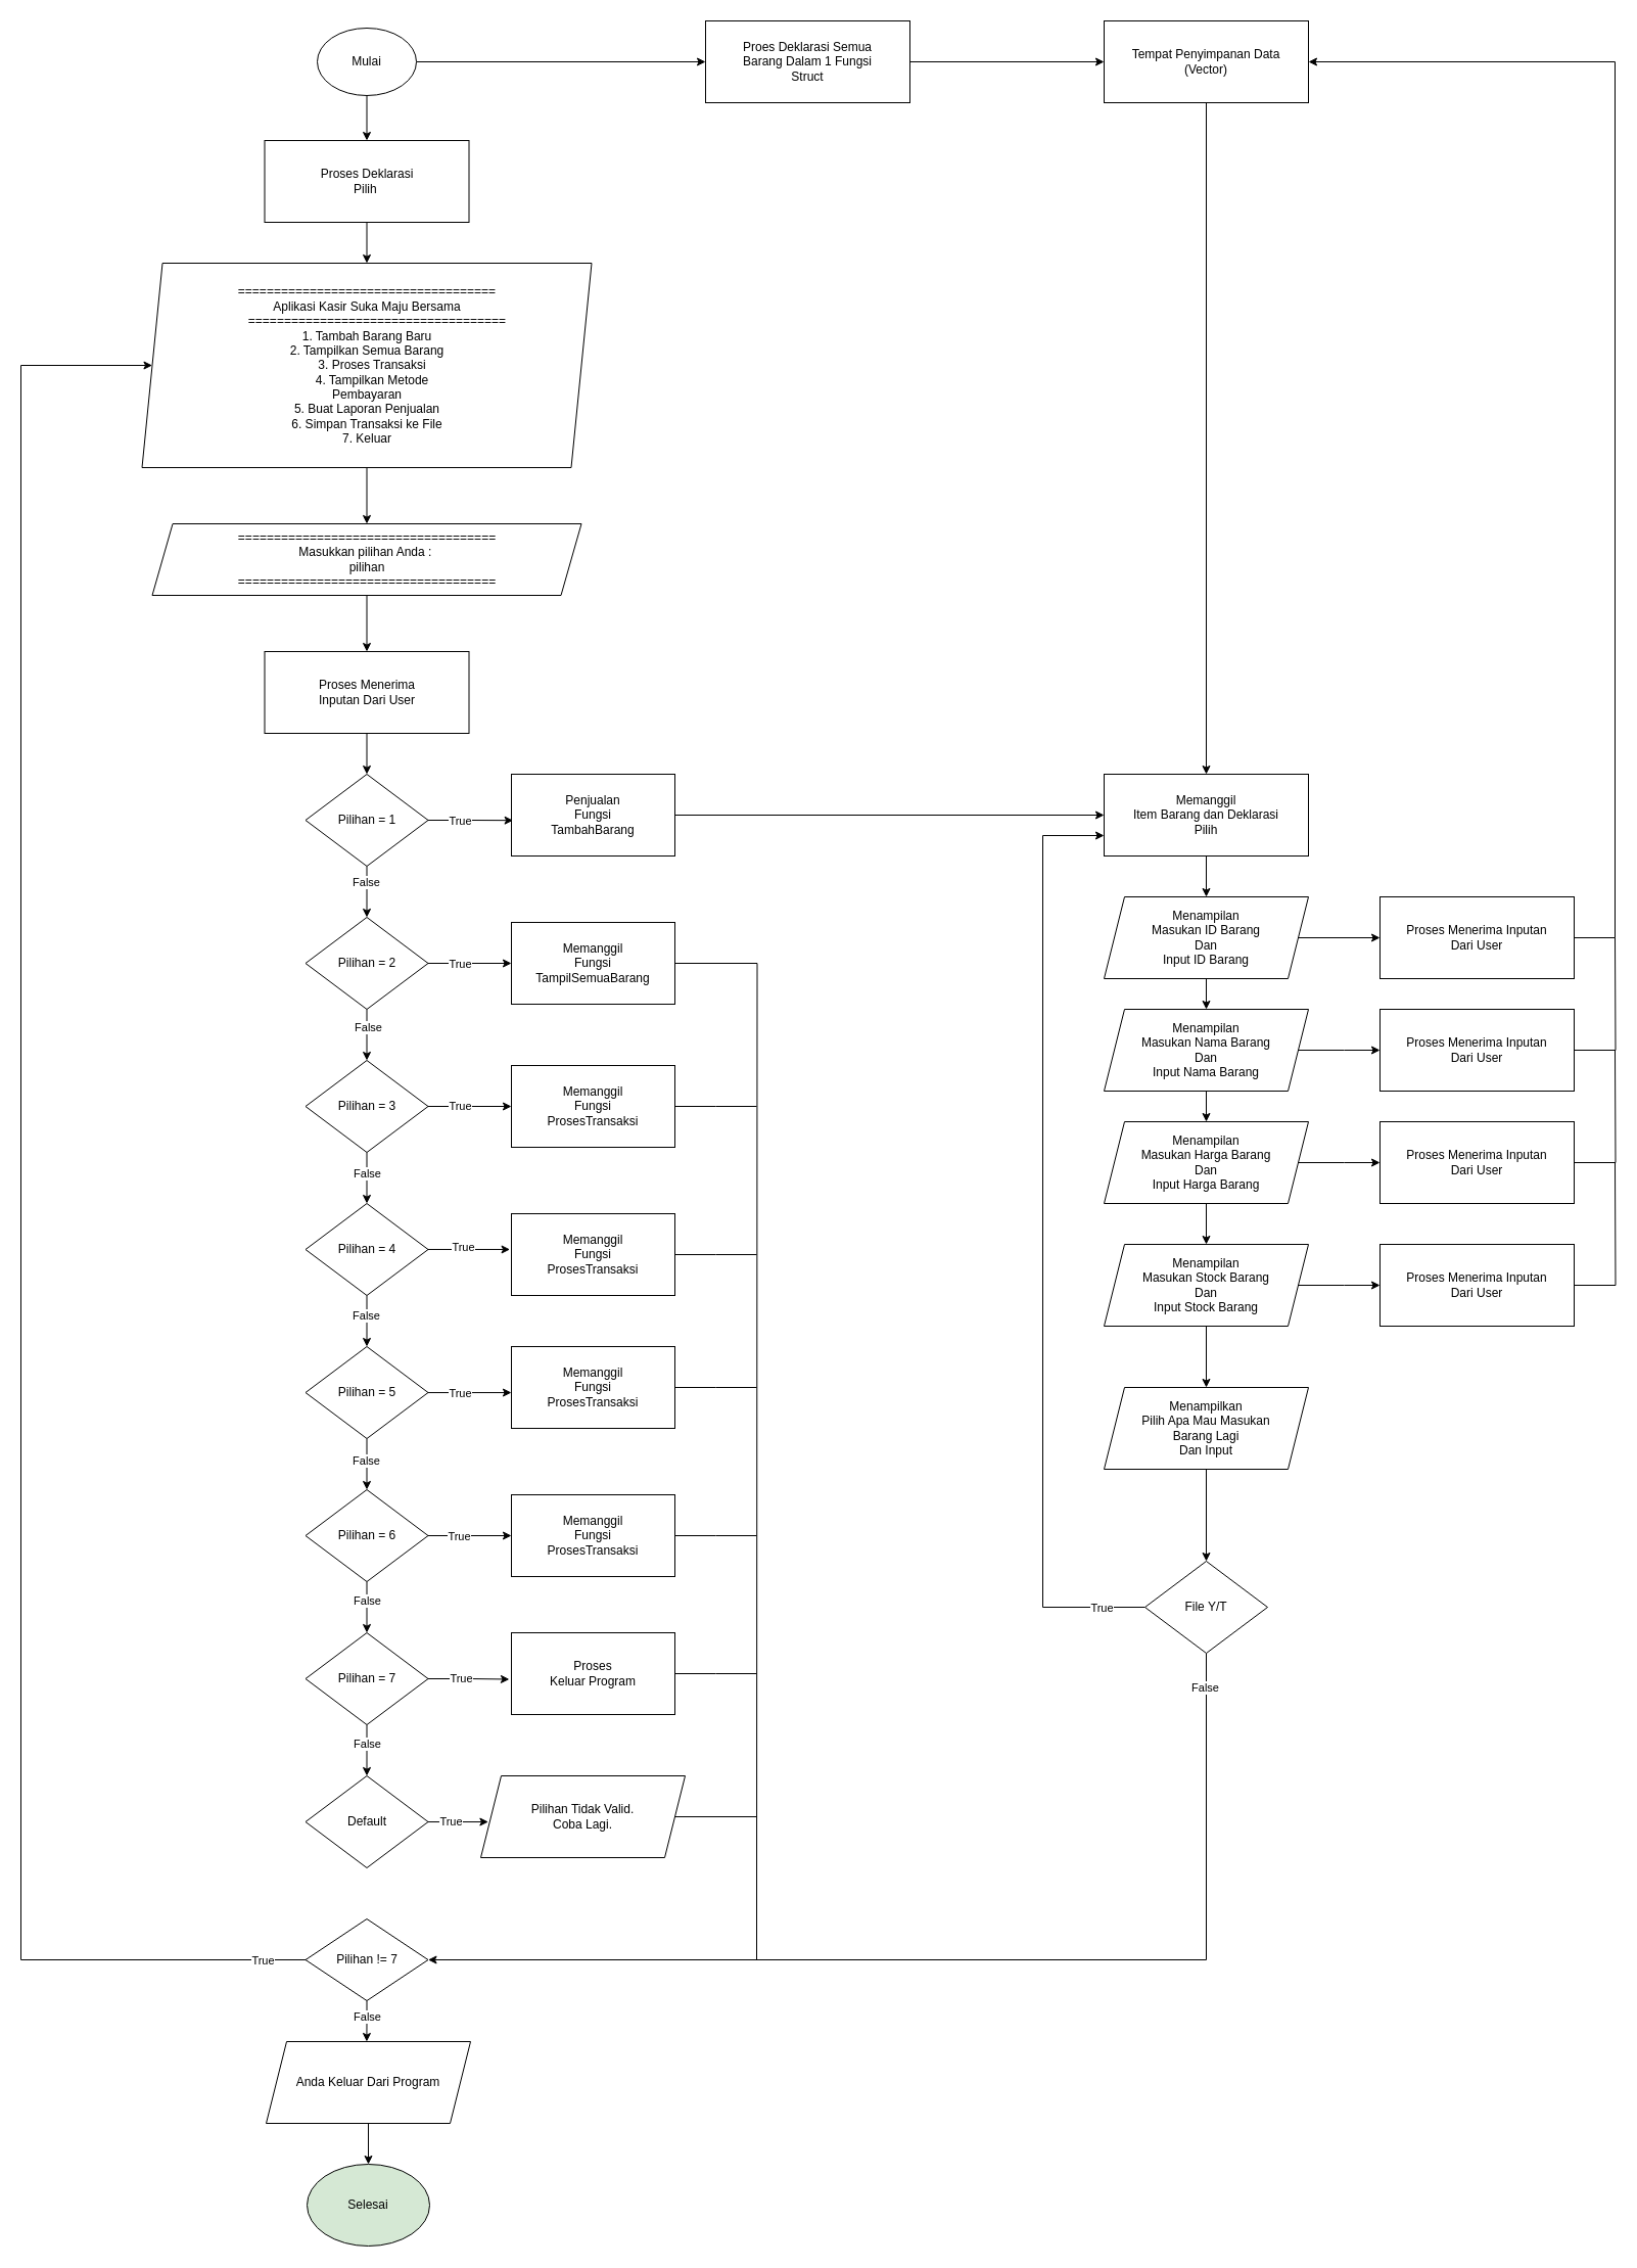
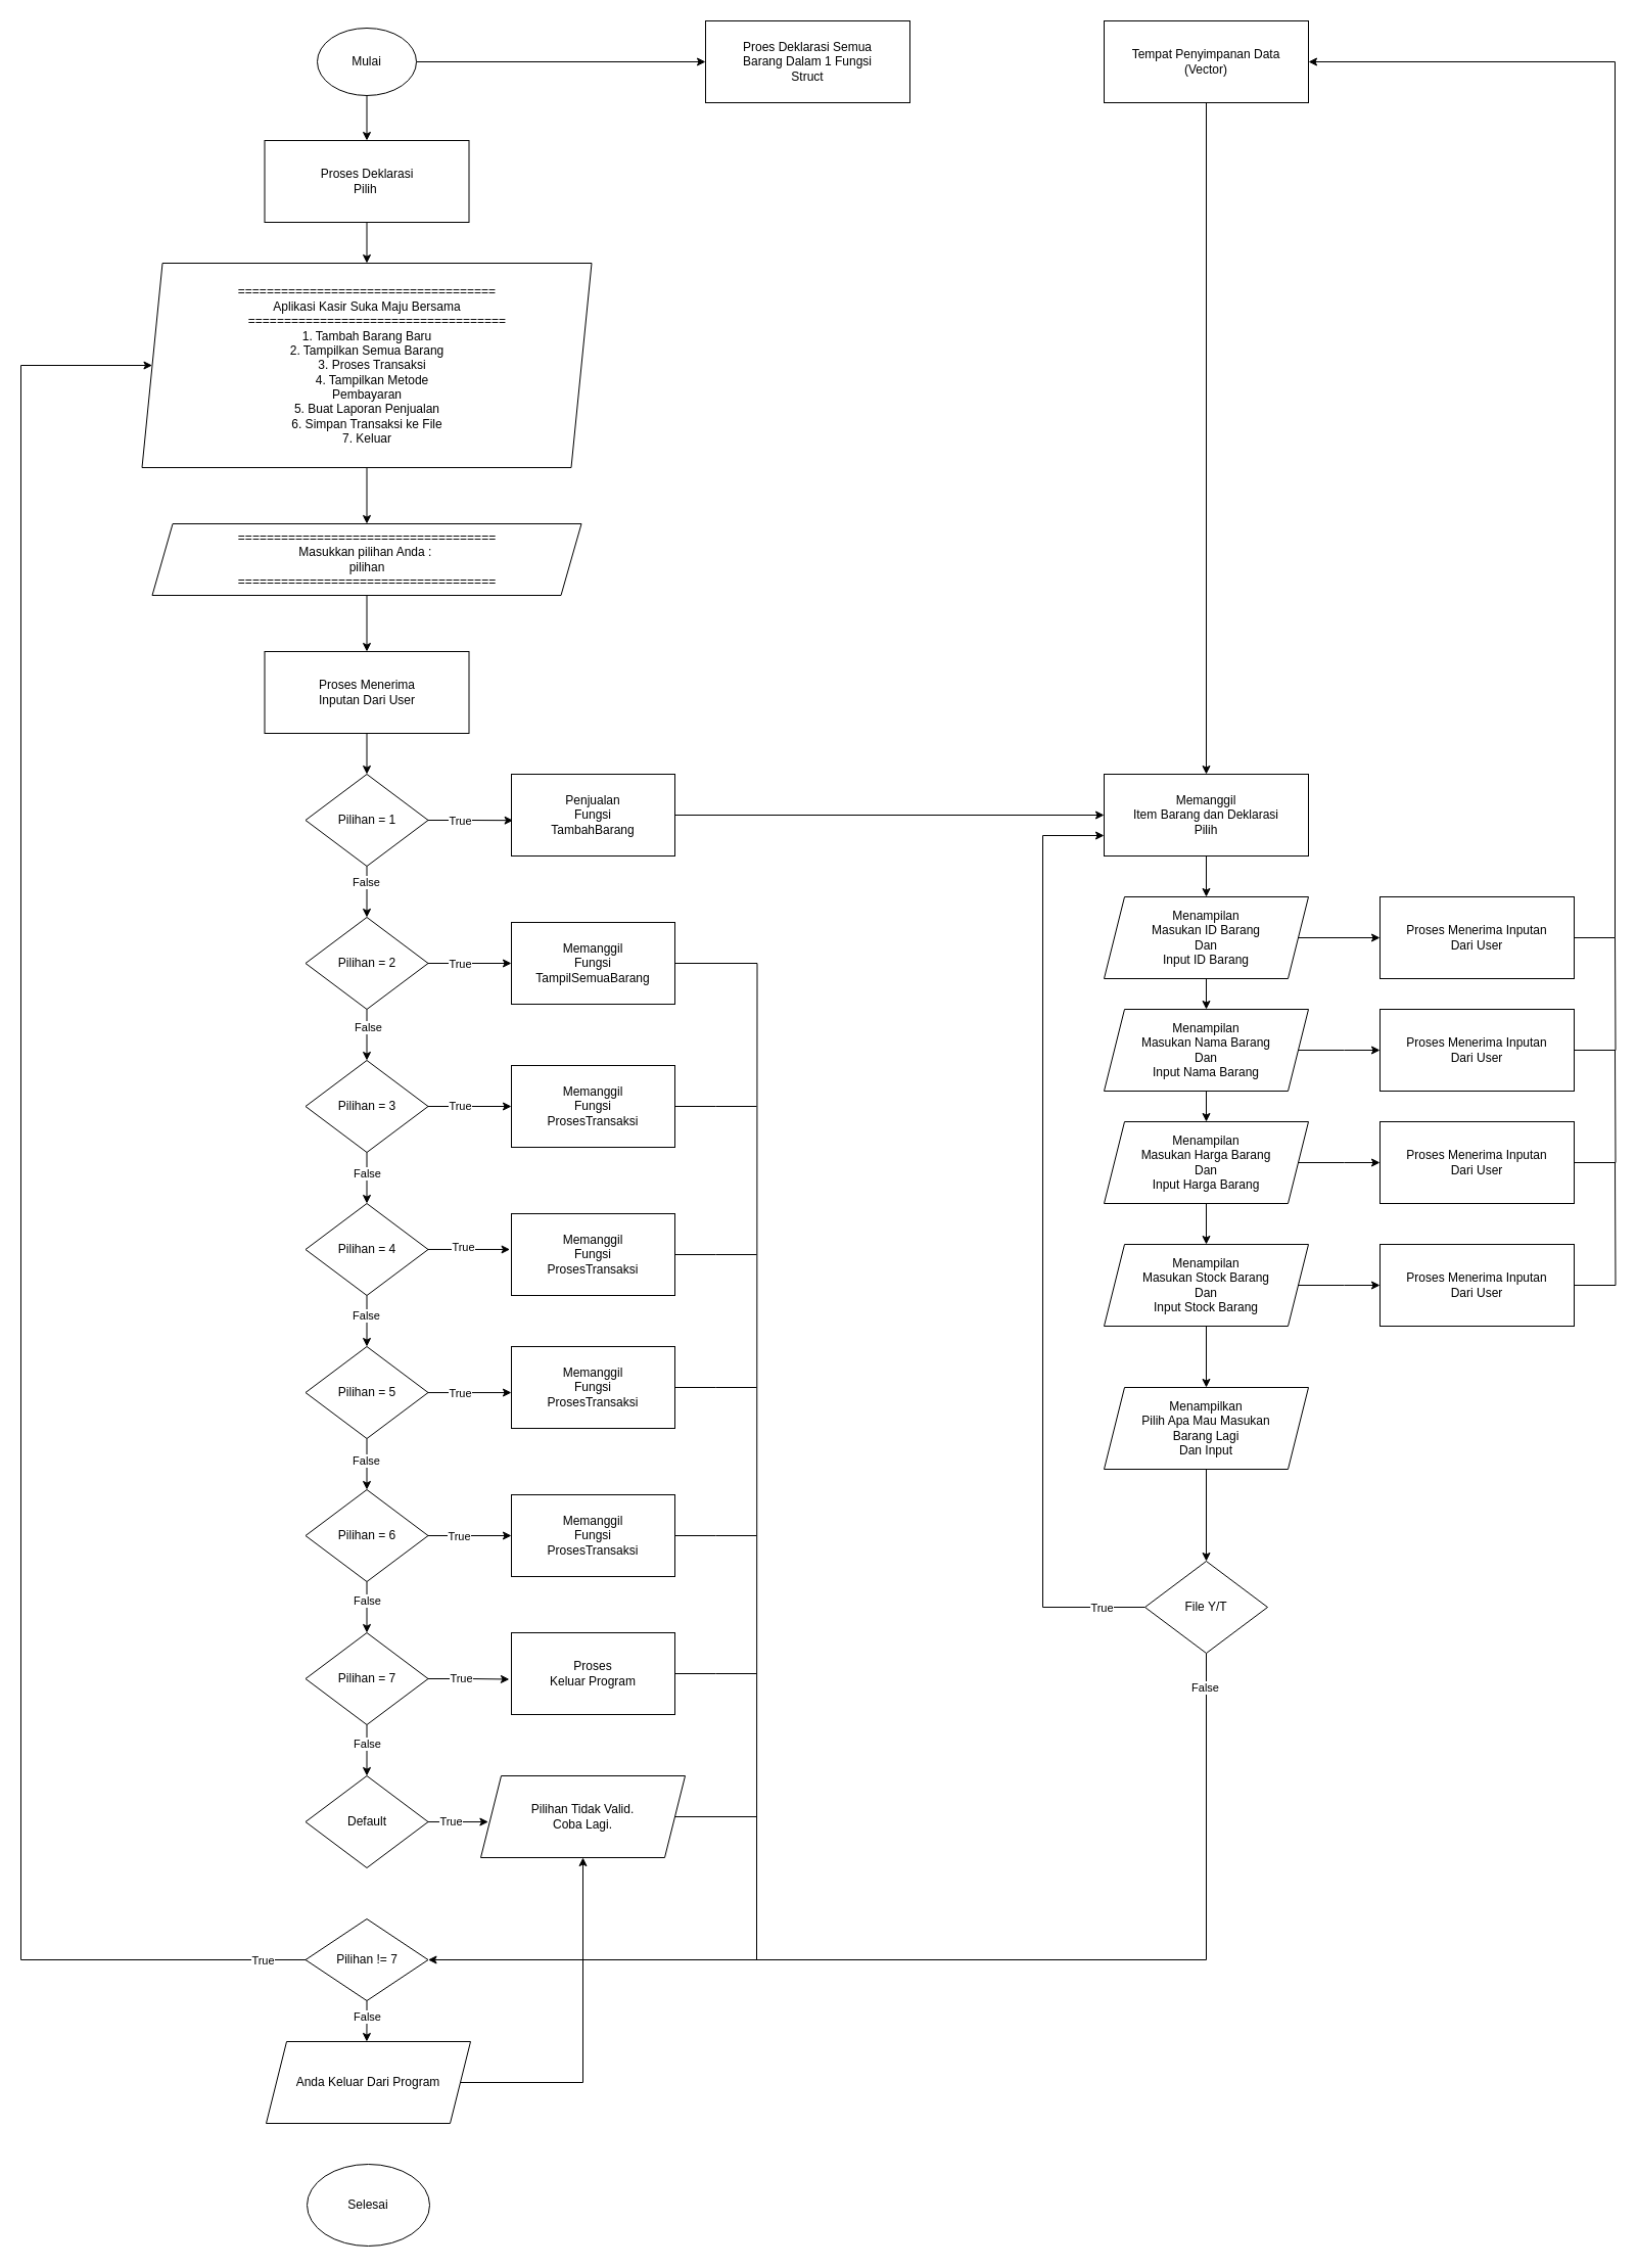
- <mxCell id="106" style="edgeStyle=orthogonalEdgeStyle;rounded=0;orthogonalLoop=1;jettySize=auto;html=1;entryX=0;entryY=0.5;entryDx=0;entryDy=0;" parent="1" source="107" target="99" edge="1"><mxGeometry relative="1" as="geometry" /></mxCell>
- <mxCell id="68" style="edgeStyle=orthogonalEdgeStyle;rounded=0;orthogonalLoop=1;jettySize=auto;html=1;entryX=0.5;entryY=0;entryDx=0;entryDy=0;" parent="1" source="69" target="11" edge="1"><mxGeometry relative="1" as="geometry" /></mxCell>
+ <mxCell id="68" style="edgeStyle=orthogonalEdgeStyle;rounded=0;orthogonalLoop=1;jettySize=auto;html=1;" parent="1" source="69" target="72" edge="1"><mxGeometry relative="1" as="geometry" /></mxCell>
- <mxCell id="11" value="Selesai" style="ellipse;whiteSpace=wrap;html=1;fillColor=#d5e8d4;" parent="1" vertex="1"><mxGeometry x="300" y="2117" width="120" height="80" as="geometry" /></mxCell>
+ <mxCell id="11" value="Selesai" style="ellipse;whiteSpace=wrap;html=1;" parent="1" vertex="1"><mxGeometry x="300" y="2117" width="120" height="80" as="geometry" /></mxCell>
